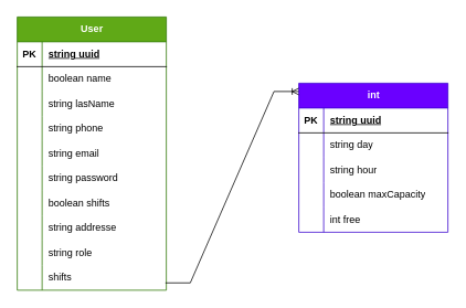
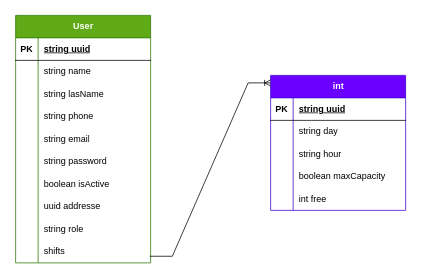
- <mxCell id="8" value="boolean name" style="shape=partialRectangle;connectable=0;fillColor=none;top=0;left=0;bottom=0;right=0;align=left;spacingLeft=6;overflow=hidden;whiteSpace=wrap;html=1;" parent="6" vertex="1"><mxGeometry x="30" width="150" height="30" as="geometry"><mxRectangle width="150" height="30" as="alternateBounds" /></mxGeometry></mxCell>
+ <mxCell id="8" value="string name" style="shape=partialRectangle;connectable=0;fillColor=none;top=0;left=0;bottom=0;right=0;align=left;spacingLeft=6;overflow=hidden;whiteSpace=wrap;html=1;" parent="6" vertex="1"><mxGeometry x="30" width="150" height="30" as="geometry"><mxRectangle width="150" height="30" as="alternateBounds" /></mxGeometry></mxCell>
- <mxCell id="23" value="boolean shifts" style="shape=partialRectangle;connectable=0;fillColor=none;top=0;left=0;bottom=0;right=0;align=left;spacingLeft=6;overflow=hidden;whiteSpace=wrap;html=1;" parent="21" vertex="1"><mxGeometry x="30" width="150" height="30" as="geometry"><mxRectangle width="150" height="30" as="alternateBounds" /></mxGeometry></mxCell>
+ <mxCell id="23" value="boolean isActive" style="shape=partialRectangle;connectable=0;fillColor=none;top=0;left=0;bottom=0;right=0;align=left;spacingLeft=6;overflow=hidden;whiteSpace=wrap;html=1;" parent="21" vertex="1"><mxGeometry x="30" width="150" height="30" as="geometry"><mxRectangle width="150" height="30" as="alternateBounds" /></mxGeometry></mxCell>
- <mxCell id="26" value="string addresse" style="shape=partialRectangle;connectable=0;fillColor=none;top=0;left=0;bottom=0;right=0;align=left;spacingLeft=6;overflow=hidden;whiteSpace=wrap;html=1;" parent="24" vertex="1"><mxGeometry x="30" width="150" height="30" as="geometry"><mxRectangle width="150" height="30" as="alternateBounds" /></mxGeometry></mxCell>
+ <mxCell id="26" value="uuid addresse" style="shape=partialRectangle;connectable=0;fillColor=none;top=0;left=0;bottom=0;right=0;align=left;spacingLeft=6;overflow=hidden;whiteSpace=wrap;html=1;" parent="24" vertex="1"><mxGeometry x="30" width="150" height="30" as="geometry"><mxRectangle width="150" height="30" as="alternateBounds" /></mxGeometry></mxCell>
